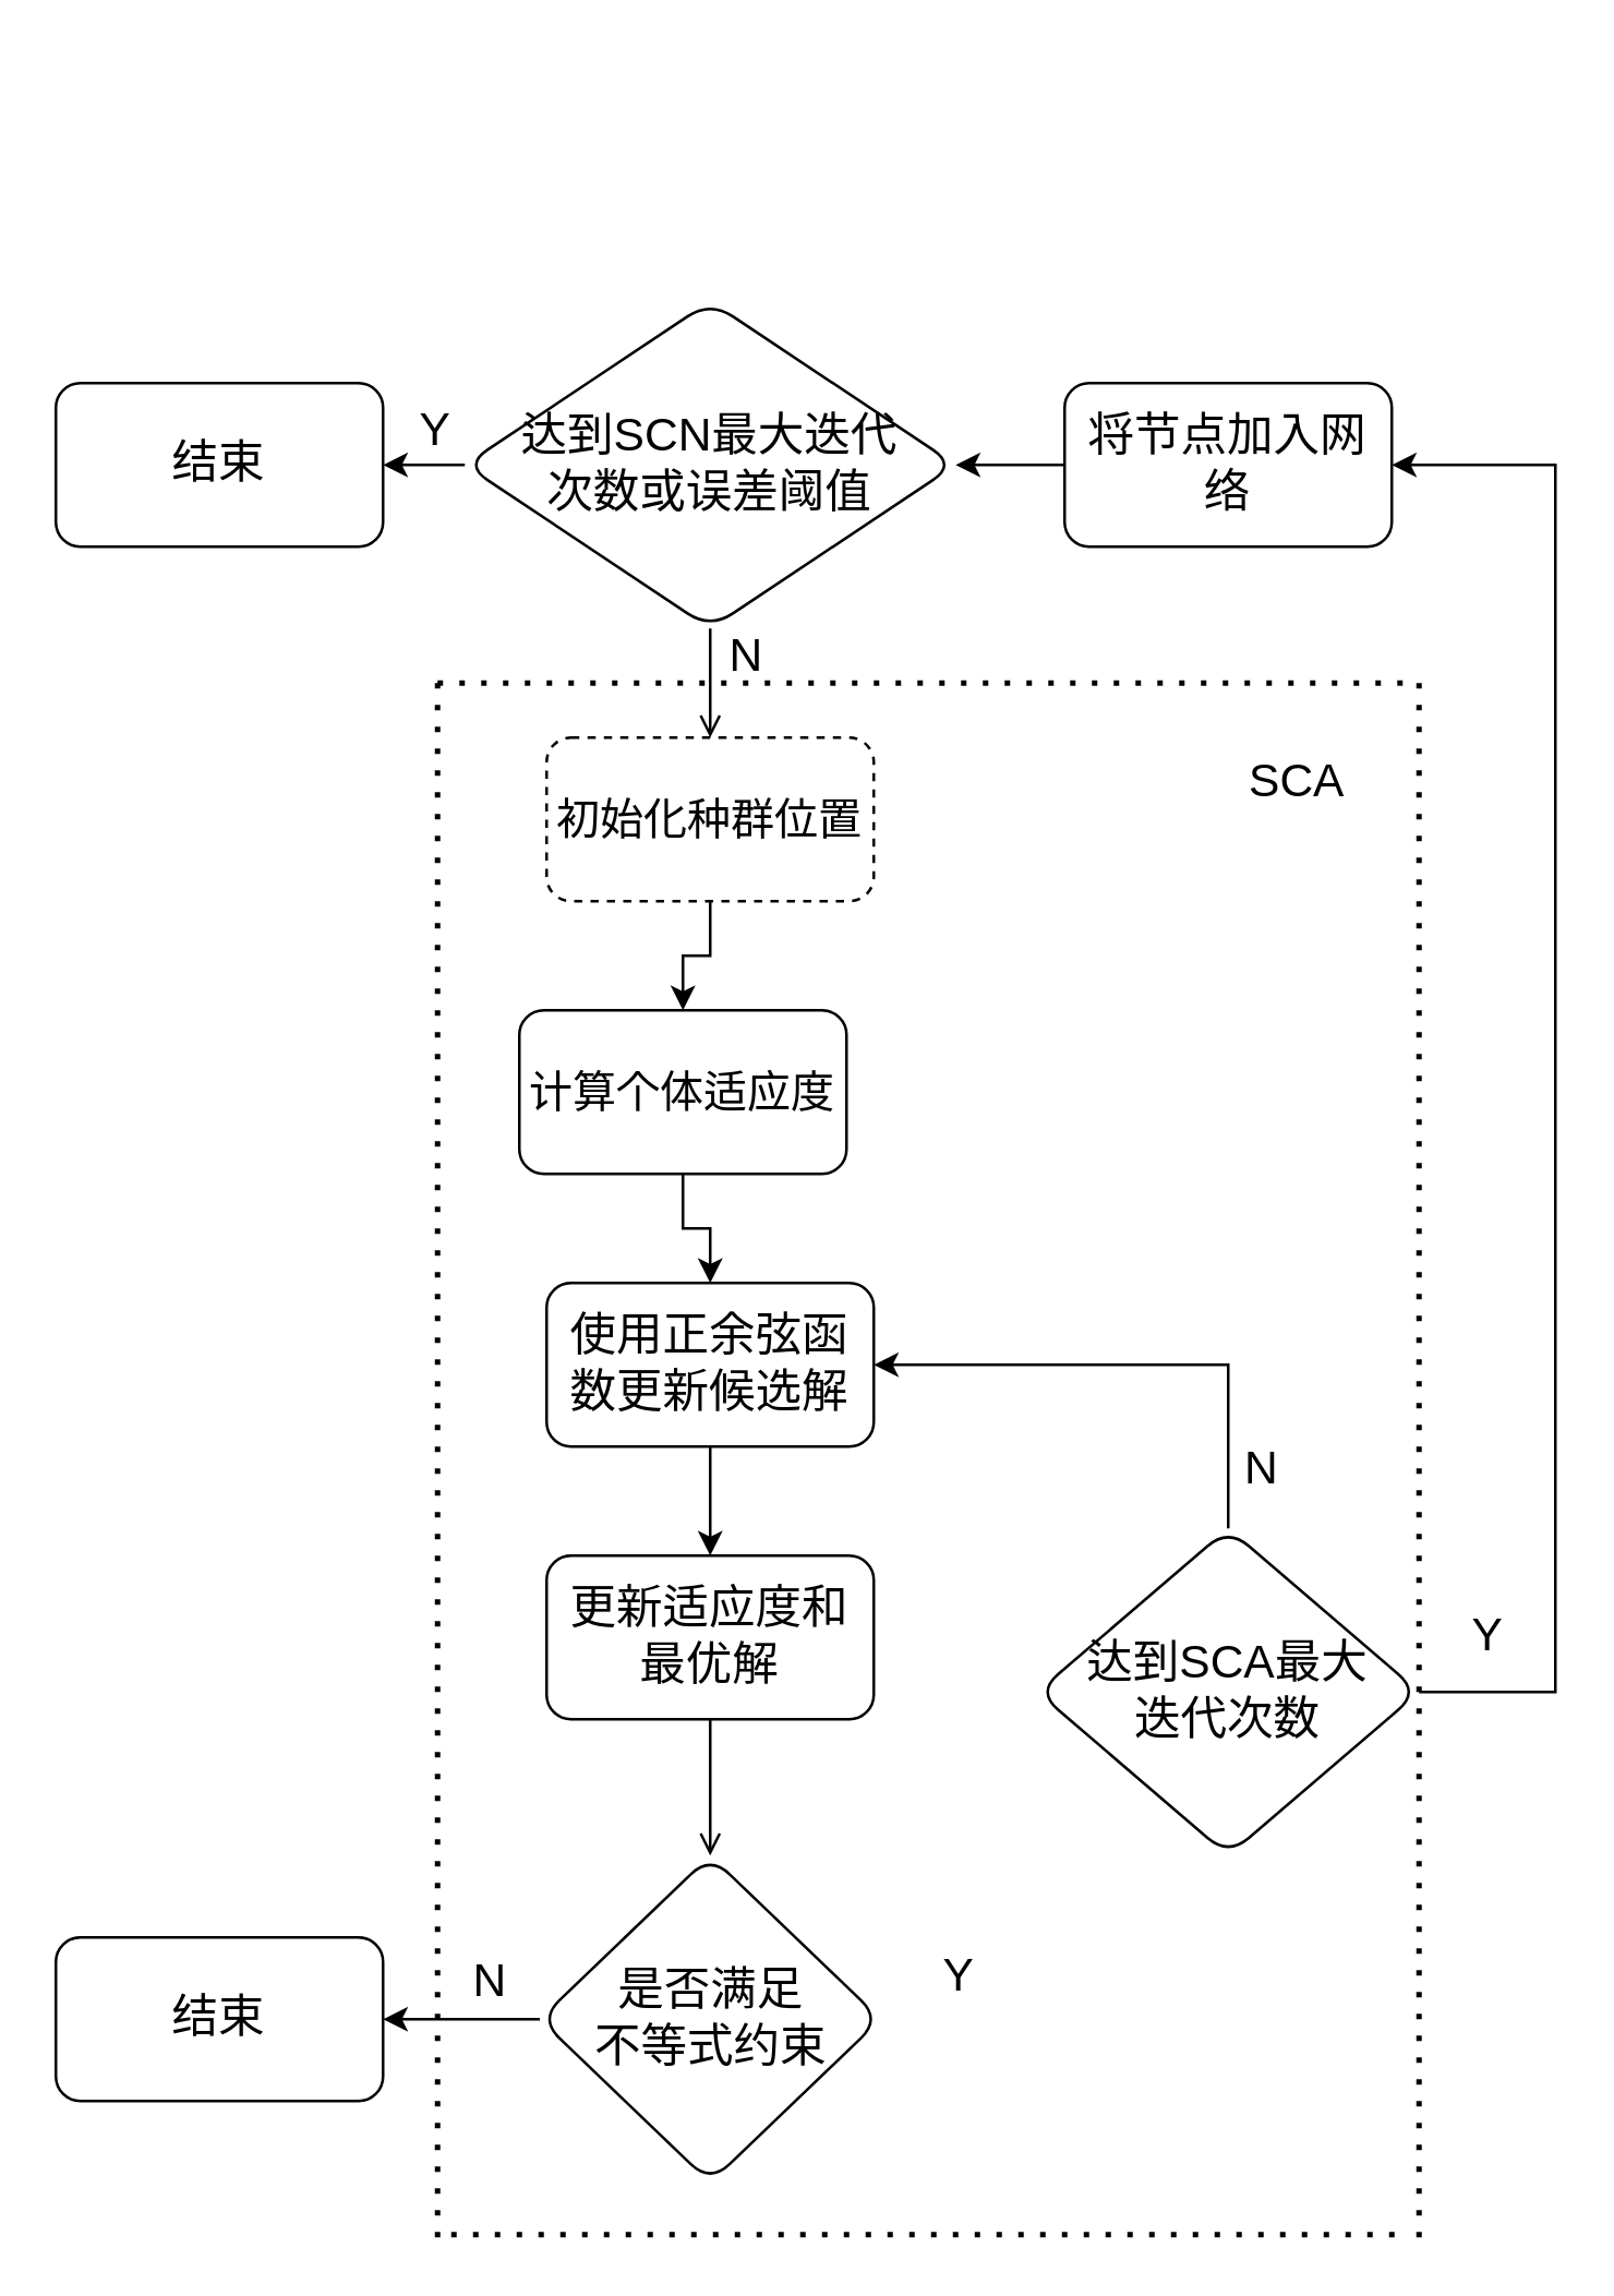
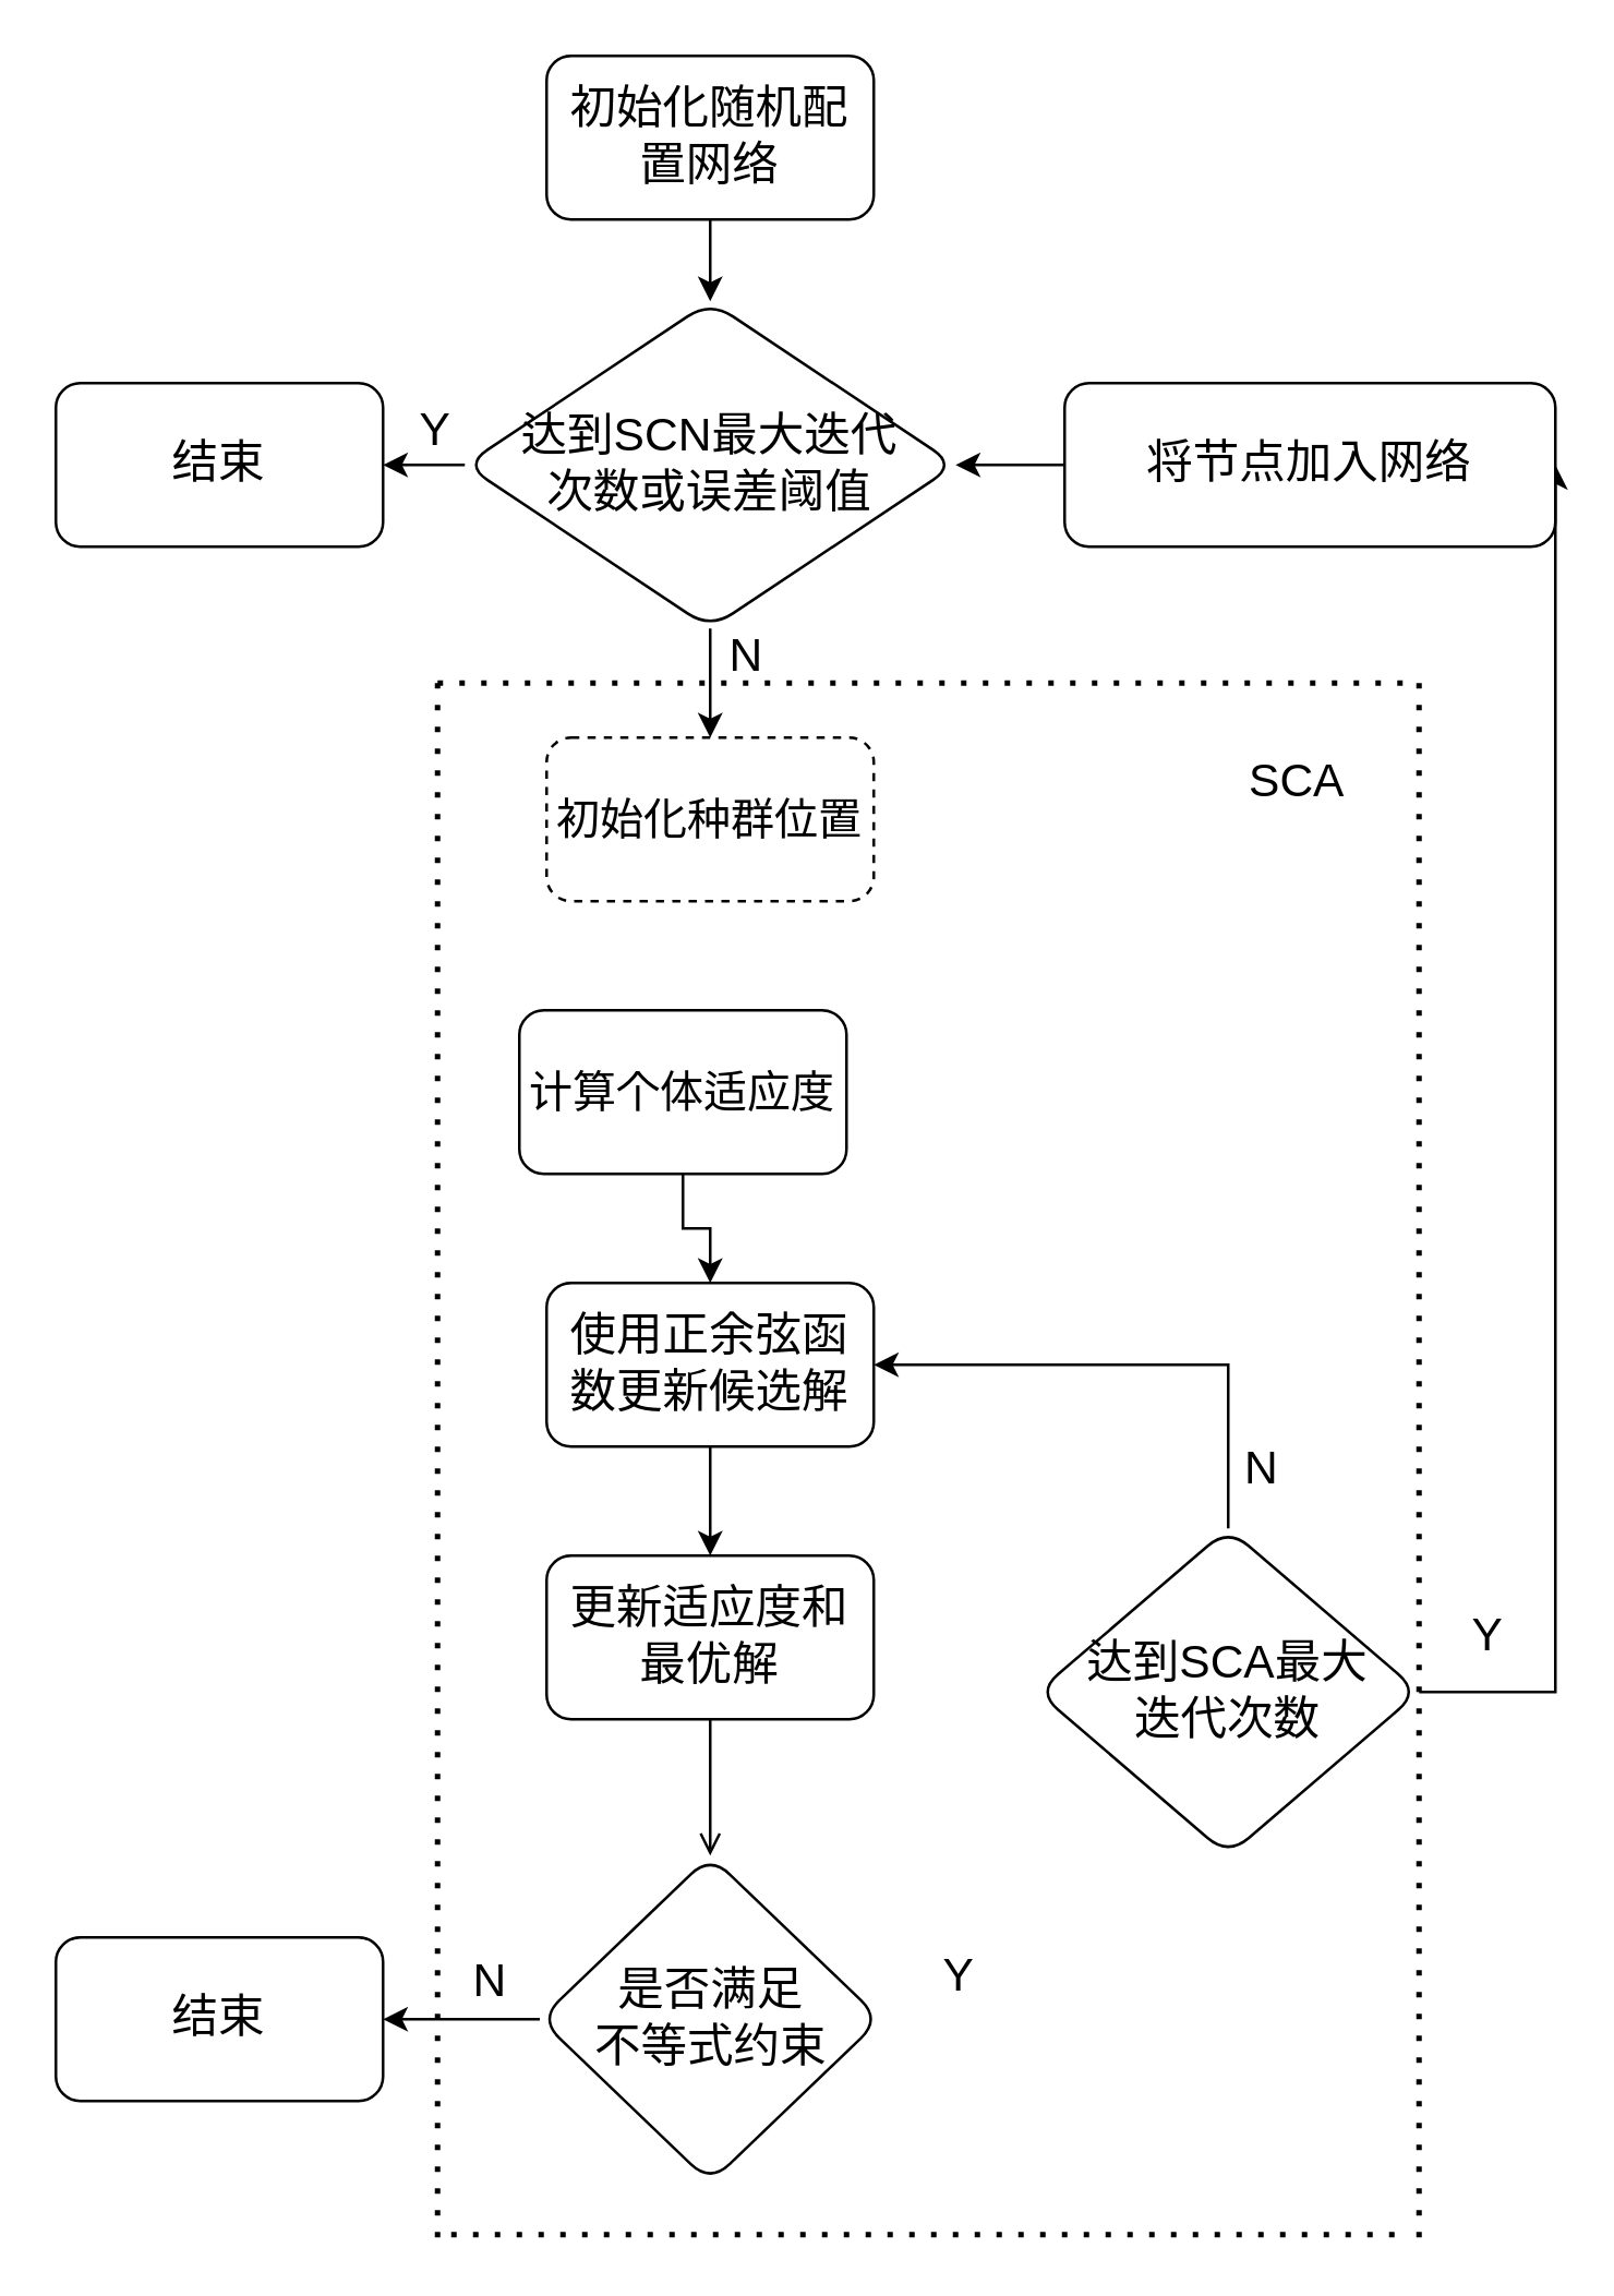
+ <mxCell id="3" value="初始化随机配置网络" style="rounded=1;whiteSpace=wrap;html=1;fontSize=17;" vertex="1" parent="1"><mxGeometry x="200" y="20" width="120" height="60" as="geometry" /></mxCell>
+ <mxCell id="2" value="" style="edgeStyle=orthogonalEdgeStyle;rounded=0;orthogonalLoop=1;jettySize=auto;html=1;fontSize=17;" edge="1" parent="1" source="3" target="6"><mxGeometry relative="1" as="geometry" /></mxCell>
- <mxCell id="22" value="将节点加入网络" style="whiteSpace=wrap;html=1;rounded=1;fontSize=17;" vertex="1" parent="1"><mxGeometry x="390" y="140" width="120" height="60" as="geometry" /></mxCell>
+ <mxCell id="22" value="将节点加入网络" style="whiteSpace=wrap;html=1;rounded=1;fontSize=17;" vertex="1" parent="1"><mxGeometry x="390" y="140" width="180" height="60" as="geometry" /></mxCell>
- <mxCell id="4" value="" style="edgeStyle=orthogonalEdgeStyle;rounded=0;orthogonalLoop=1;jettySize=auto;html=1;fontSize=17;endArrow=open;" edge="1" parent="1" source="6" target="8"><mxGeometry relative="1" as="geometry" /></mxCell>
+ <mxCell id="4" value="" style="edgeStyle=orthogonalEdgeStyle;rounded=0;orthogonalLoop=1;jettySize=auto;html=1;fontSize=17;" edge="1" parent="1" source="6" target="8"><mxGeometry relative="1" as="geometry" /></mxCell>
- <mxCell id="7" value="" style="edgeStyle=orthogonalEdgeStyle;rounded=0;orthogonalLoop=1;jettySize=auto;html=1;fontSize=17;" edge="1" parent="1" source="8" target="10"><mxGeometry relative="1" as="geometry" /></mxCell>
